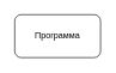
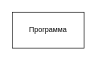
- <mxCell id="2" value="Программа" style="whiteSpace=wrap;html=1;rounded=1;" vertex="1" parent="1"><mxGeometry x="20" y="20" width="120" height="60" as="geometry" /></mxCell>
+ <mxCell id="2" value="Программа" style="rounded=0;whiteSpace=wrap;html=1;" vertex="1" parent="1"><mxGeometry x="20" y="20" width="120" height="60" as="geometry" /></mxCell>
